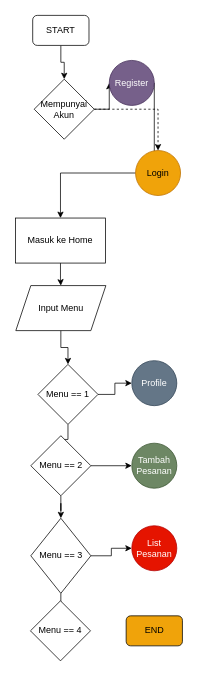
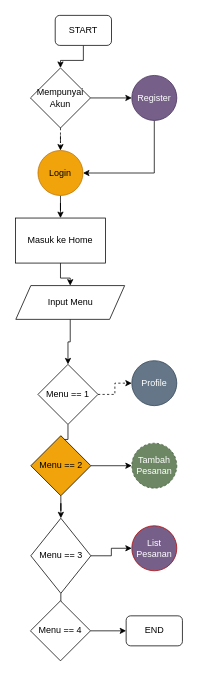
- <mxCell id="3" value="START" style="rounded=1;whiteSpace=wrap;html=1;" vertex="1" parent="1"><mxGeometry x="43" y="20" width="75" height="40" as="geometry" /></mxCell>
+ <mxCell id="3" value="START" style="rounded=1;whiteSpace=wrap;html=1;" vertex="1" parent="1"><mxGeometry x="73" y="20" width="75" height="40" as="geometry" /></mxCell>
- <mxCell id="8" value="Register" style="ellipse;whiteSpace=wrap;html=1;aspect=fixed;fillColor=#76608a;fontColor=#ffffff;strokeColor=#432D57;" vertex="1" parent="1"><mxGeometry x="145" y="80" width="60" height="60" as="geometry" /></mxCell>
+ <mxCell id="8" value="Register" style="ellipse;whiteSpace=wrap;html=1;aspect=fixed;fillColor=#76608a;fontColor=#ffffff;strokeColor=#432D57;" vertex="1" parent="1"><mxGeometry x="175" y="100" width="60" height="60" as="geometry" /></mxCell>
- <mxCell id="6" value="Mempunyai Akun" style="rhombus;whiteSpace=wrap;html=1;" vertex="1" parent="1"><mxGeometry x="45" y="105" width="80" height="80" as="geometry" /></mxCell>
+ <mxCell id="6" value="Mempunyai Akun" style="rhombus;whiteSpace=wrap;html=1;" vertex="1" parent="1"><mxGeometry x="40" y="90" width="80" height="80" as="geometry" /></mxCell>
- <mxCell id="10" value="Login" style="ellipse;whiteSpace=wrap;html=1;aspect=fixed;fillColor=#f0a30a;fontColor=#000000;strokeColor=#BD7000;" vertex="1" parent="1"><mxGeometry x="180" y="200" width="60" height="60" as="geometry" /></mxCell>
+ <mxCell id="10" value="Login" style="ellipse;whiteSpace=wrap;html=1;aspect=fixed;fillColor=#f0a30a;fontColor=#000000;strokeColor=#BD7000;" vertex="1" parent="1"><mxGeometry x="50" y="200" width="60" height="60" as="geometry" /></mxCell>
- <mxCell id="14" value="Input Menu" style="shape=parallelogram;perimeter=parallelogramPerimeter;whiteSpace=wrap;html=1;fixedSize=1;" vertex="1" parent="1"><mxGeometry x="20.5" y="380" width="120" height="60" as="geometry" /></mxCell>
+ <mxCell id="14" value="Input Menu" style="shape=parallelogram;perimeter=parallelogramPerimeter;whiteSpace=wrap;html=1;fixedSize=1;" vertex="1" parent="1"><mxGeometry x="20.5" y="380" width="145" height="45" as="geometry" /></mxCell>
- <mxCell id="15" style="edgeStyle=orthogonalEdgeStyle;rounded=0;orthogonalLoop=1;jettySize=auto;html=1;" edge="1" parent="1" source="17" target="18"><mxGeometry relative="1" as="geometry" /></mxCell>
+ <mxCell id="15" style="edgeStyle=orthogonalEdgeStyle;rounded=0;orthogonalLoop=1;jettySize=auto;html=1;dashed=1;" edge="1" parent="1" source="17" target="18"><mxGeometry relative="1" as="geometry" /></mxCell>
- <mxCell id="21" value="Menu == 2" style="rhombus;whiteSpace=wrap;html=1;" vertex="1" parent="1"><mxGeometry x="40.5" y="580" width="80" height="80" as="geometry" /></mxCell>
+ <mxCell id="21" value="Menu == 2" style="rhombus;whiteSpace=wrap;html=1;fillColor=#f0a30a;" vertex="1" parent="1"><mxGeometry x="40.5" y="580" width="80" height="80" as="geometry" /></mxCell>
- <mxCell id="22" value="Tambah Pesanan" style="ellipse;whiteSpace=wrap;html=1;aspect=fixed;fillColor=#6d8764;fontColor=#ffffff;strokeColor=#3A5431;" vertex="1" parent="1"><mxGeometry x="175" y="590" width="60" height="60" as="geometry" /></mxCell>
+ <mxCell id="22" value="Tambah Pesanan" style="ellipse;whiteSpace=wrap;html=1;aspect=fixed;fillColor=#6d8764;fontColor=#ffffff;strokeColor=#3A5431;dashed=1;" vertex="1" parent="1"><mxGeometry x="175" y="590" width="60" height="60" as="geometry" /></mxCell>
- <mxCell id="26" value="List Pesanan" style="ellipse;whiteSpace=wrap;html=1;aspect=fixed;fillColor=#e51400;fontColor=#ffffff;strokeColor=#B20000;" vertex="1" parent="1"><mxGeometry x="175" y="700" width="60" height="60" as="geometry" /></mxCell>
+ <mxCell id="26" value="List Pesanan" style="ellipse;whiteSpace=wrap;html=1;aspect=fixed;fillColor=#76608a;fontColor=#ffffff;strokeColor=#B20000;" vertex="1" parent="1"><mxGeometry x="175" y="700" width="60" height="60" as="geometry" /></mxCell>
+ <mxCell id="27" style="edgeStyle=orthogonalEdgeStyle;rounded=0;orthogonalLoop=1;jettySize=auto;html=1;entryX=0;entryY=0.5;entryDx=0;entryDy=0;" edge="1" parent="1" source="28" target="29"><mxGeometry relative="1" as="geometry" /></mxCell>
- <mxCell id="29" value="END" style="rounded=1;whiteSpace=wrap;html=1;fillColor=#f0a30a;" vertex="1" parent="1"><mxGeometry x="167.5" y="820" width="75" height="40" as="geometry" /></mxCell>
+ <mxCell id="29" value="END" style="rounded=1;whiteSpace=wrap;html=1;" vertex="1" parent="1"><mxGeometry x="167.5" y="820" width="75" height="40" as="geometry" /></mxCell>
